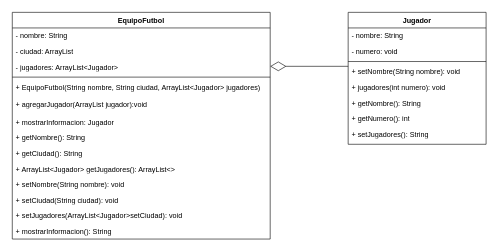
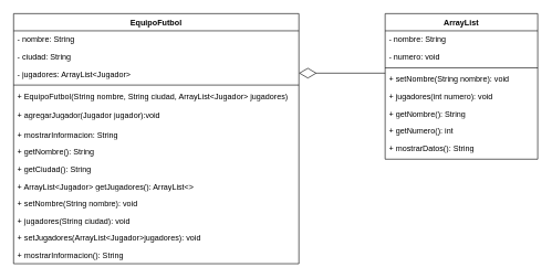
- <mxCell id="17" value="Jugador" style="swimlane;fontStyle=1;align=center;verticalAlign=top;childLayout=stackLayout;horizontal=1;startSize=26;horizontalStack=0;resizeParent=1;resizeParentMax=0;resizeLast=0;collapsible=1;marginBottom=0;whiteSpace=wrap;html=1;" vertex="1" parent="1"><mxGeometry x="580" y="20" width="230" height="220" as="geometry" /></mxCell>
+ <mxCell id="17" value="ArrayList" style="swimlane;fontStyle=1;align=center;verticalAlign=top;childLayout=stackLayout;horizontal=1;startSize=26;horizontalStack=0;resizeParent=1;resizeParentMax=0;resizeLast=0;collapsible=1;marginBottom=0;whiteSpace=wrap;html=1;" vertex="1" parent="1"><mxGeometry x="580" y="20" width="230" height="220" as="geometry" /></mxCell>
- <mxCell id="4" value="- ciudad: ArrayList" style="text;strokeColor=none;fillColor=none;align=left;verticalAlign=top;spacingLeft=4;spacingRight=4;overflow=hidden;rotatable=0;points=[[0,0.5],[1,0.5]];portConstraint=eastwest;whiteSpace=wrap;html=1;" vertex="1" parent="2"><mxGeometry y="52" width="430" height="26" as="geometry" /></mxCell>
+ <mxCell id="4" value="- ciudad: String" style="text;strokeColor=none;fillColor=none;align=left;verticalAlign=top;spacingLeft=4;spacingRight=4;overflow=hidden;rotatable=0;points=[[0,0.5],[1,0.5]];portConstraint=eastwest;whiteSpace=wrap;html=1;" vertex="1" parent="2"><mxGeometry y="52" width="430" height="26" as="geometry" /></mxCell>
- <mxCell id="8" value="+ agregarJugador(ArrayList jugador):void" style="text;strokeColor=none;fillColor=none;align=left;verticalAlign=top;spacingLeft=4;spacingRight=4;overflow=hidden;rotatable=0;points=[[0,0.5],[1,0.5]];portConstraint=eastwest;whiteSpace=wrap;html=1;" vertex="1" parent="2"><mxGeometry y="140" width="430" height="30" as="geometry" /></mxCell>
+ <mxCell id="8" value="+ agregarJugador(Jugador jugador):void" style="text;strokeColor=none;fillColor=none;align=left;verticalAlign=top;spacingLeft=4;spacingRight=4;overflow=hidden;rotatable=0;points=[[0,0.5],[1,0.5]];portConstraint=eastwest;whiteSpace=wrap;html=1;" vertex="1" parent="2"><mxGeometry y="140" width="430" height="30" as="geometry" /></mxCell>
- <mxCell id="9" value="+ mostrarInformacion: Jugador" style="text;strokeColor=none;fillColor=none;align=left;verticalAlign=top;spacingLeft=4;spacingRight=4;overflow=hidden;rotatable=0;points=[[0,0.5],[1,0.5]];portConstraint=eastwest;whiteSpace=wrap;html=1;" vertex="1" parent="2"><mxGeometry y="170" width="430" height="26" as="geometry" /></mxCell>
+ <mxCell id="9" value="+ mostrarInformacion: String" style="text;strokeColor=none;fillColor=none;align=left;verticalAlign=top;spacingLeft=4;spacingRight=4;overflow=hidden;rotatable=0;points=[[0,0.5],[1,0.5]];portConstraint=eastwest;whiteSpace=wrap;html=1;" vertex="1" parent="2"><mxGeometry y="170" width="430" height="26" as="geometry" /></mxCell>
- <mxCell id="25" value="+ setJugadores(): String" style="text;strokeColor=none;fillColor=none;align=left;verticalAlign=top;spacingLeft=4;spacingRight=4;overflow=hidden;rotatable=0;points=[[0,0.5],[1,0.5]];portConstraint=eastwest;whiteSpace=wrap;html=1;" vertex="1" parent="17"><mxGeometry y="190" width="230" height="30" as="geometry" /></mxCell>
+ <mxCell id="25" value="+ mostrarDatos(): String" style="text;strokeColor=none;fillColor=none;align=left;verticalAlign=top;spacingLeft=4;spacingRight=4;overflow=hidden;rotatable=0;points=[[0,0.5],[1,0.5]];portConstraint=eastwest;whiteSpace=wrap;html=1;" vertex="1" parent="17"><mxGeometry y="190" width="230" height="30" as="geometry" /></mxCell>
- <mxCell id="14" value="+ setCiudad(String ciudad): void" style="text;strokeColor=none;fillColor=none;align=left;verticalAlign=top;spacingLeft=4;spacingRight=4;overflow=hidden;rotatable=0;points=[[0,0.5],[1,0.5]];portConstraint=eastwest;whiteSpace=wrap;html=1;" vertex="1" parent="2"><mxGeometry y="300" width="430" height="26" as="geometry" /></mxCell>
+ <mxCell id="14" value="+ jugadores(String ciudad): void" style="text;strokeColor=none;fillColor=none;align=left;verticalAlign=top;spacingLeft=4;spacingRight=4;overflow=hidden;rotatable=0;points=[[0,0.5],[1,0.5]];portConstraint=eastwest;whiteSpace=wrap;html=1;" vertex="1" parent="2"><mxGeometry y="300" width="430" height="26" as="geometry" /></mxCell>
- <mxCell id="15" value="+ setJugadores(ArrayList&amp;lt;Jugador&amp;gt;setCiudad): void" style="text;strokeColor=none;fillColor=none;align=left;verticalAlign=top;spacingLeft=4;spacingRight=4;overflow=hidden;rotatable=0;points=[[0,0.5],[1,0.5]];portConstraint=eastwest;whiteSpace=wrap;html=1;" vertex="1" parent="2"><mxGeometry y="326" width="430" height="26" as="geometry" /></mxCell>
+ <mxCell id="15" value="+ setJugadores(ArrayList&amp;lt;Jugador&amp;gt;jugadores): void" style="text;strokeColor=none;fillColor=none;align=left;verticalAlign=top;spacingLeft=4;spacingRight=4;overflow=hidden;rotatable=0;points=[[0,0.5],[1,0.5]];portConstraint=eastwest;whiteSpace=wrap;html=1;" vertex="1" parent="2"><mxGeometry y="326" width="430" height="26" as="geometry" /></mxCell>
